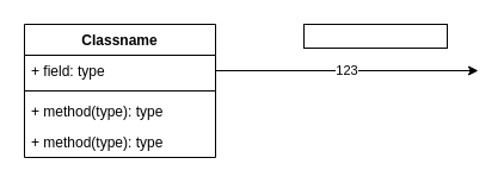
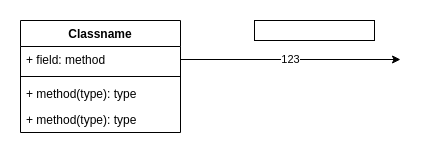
- <mxCell id="3" value="+ field: type" style="text;strokeColor=none;fillColor=none;align=left;verticalAlign=top;spacingLeft=4;spacingRight=4;overflow=hidden;rotatable=0;points=[[0,0.5],[1,0.5]];portConstraint=eastwest;" parent="2" vertex="1"><mxGeometry y="26" width="160" height="26" as="geometry" /></mxCell>
+ <mxCell id="3" value="+ field: method" style="text;strokeColor=none;fillColor=none;align=left;verticalAlign=top;spacingLeft=4;spacingRight=4;overflow=hidden;rotatable=0;points=[[0,0.5],[1,0.5]];portConstraint=eastwest;" parent="2" vertex="1"><mxGeometry y="26" width="160" height="26" as="geometry" /></mxCell>
